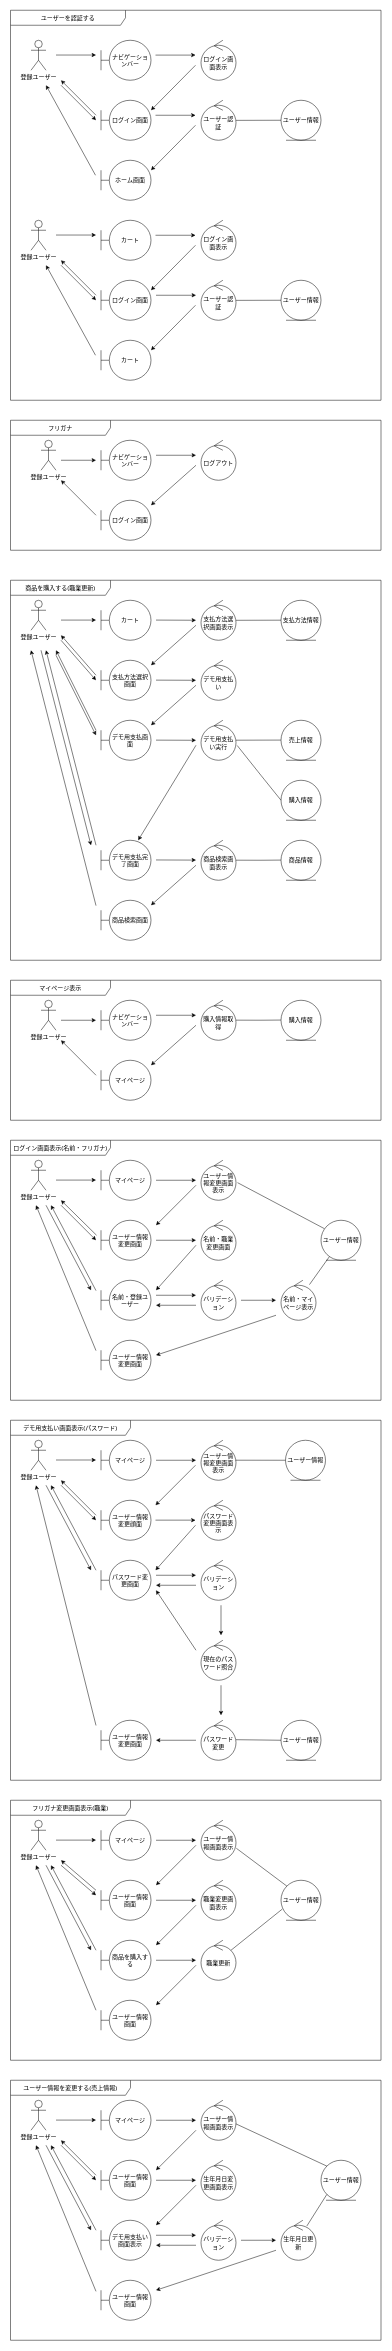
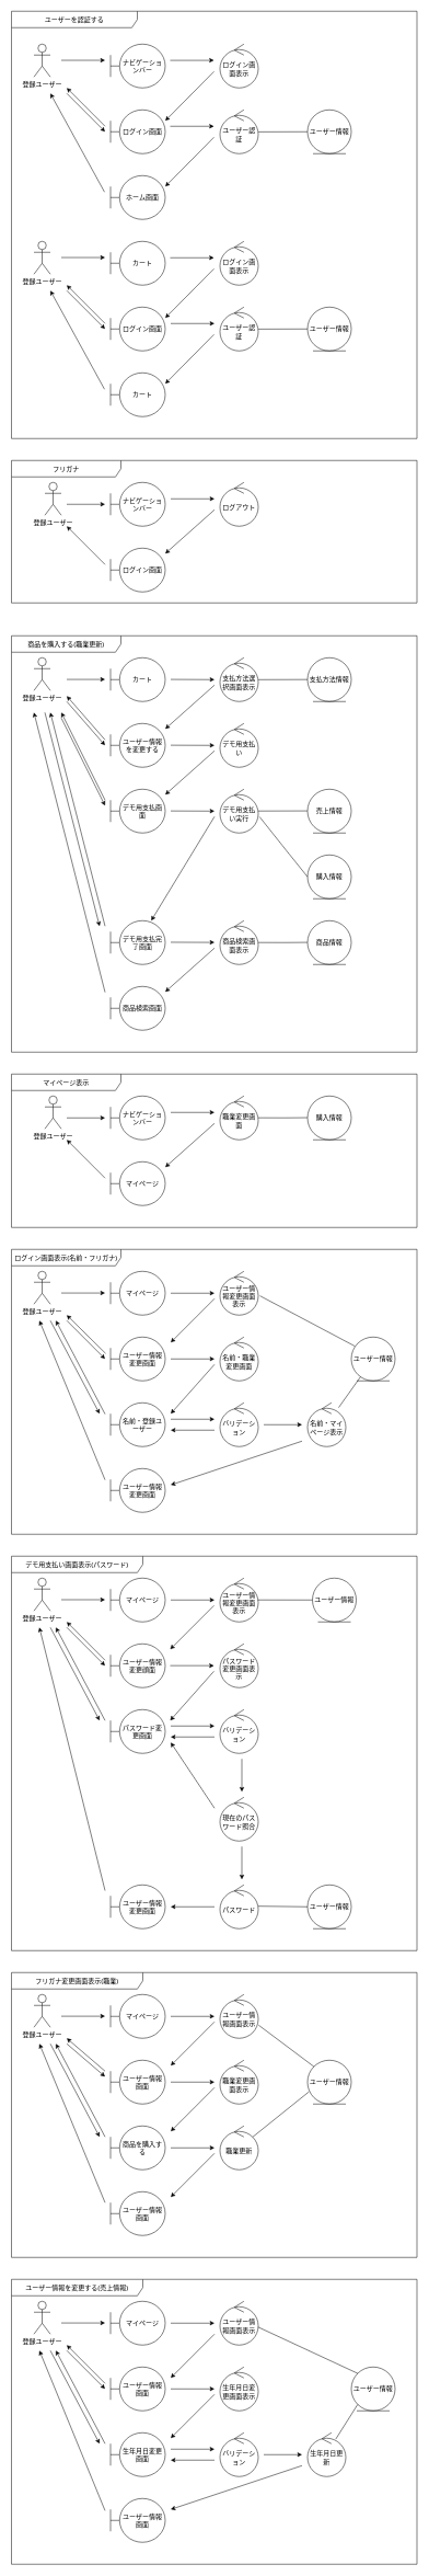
- <mxCell id="51" value="支払方法選択画面" style="shape=umlBoundary;whiteSpace=wrap;html=1;" vertex="1" parent="1"><mxGeometry x="201" y="1320" width="100" height="80" as="geometry" /></mxCell>
+ <mxCell id="51" value="ユーザー情報を変更する" style="shape=umlBoundary;whiteSpace=wrap;html=1;" vertex="1" parent="1"><mxGeometry x="201" y="1320" width="100" height="80" as="geometry" /></mxCell>
- <mxCell id="134" value="購入情報取得" style="ellipse;shape=umlControl;whiteSpace=wrap;html=1;" vertex="1" parent="1"><mxGeometry x="401" y="2000" width="70" height="80" as="geometry" /></mxCell>
+ <mxCell id="134" value="職業変更画面" style="ellipse;shape=umlControl;whiteSpace=wrap;html=1;" vertex="1" parent="1"><mxGeometry x="401" y="2000" width="70" height="80" as="geometry" /></mxCell>
- <mxCell id="114" value="パスワード変更" style="ellipse;shape=umlControl;whiteSpace=wrap;html=1;" vertex="1" parent="1"><mxGeometry x="401" y="3440" width="70" height="80" as="geometry" /></mxCell>
+ <mxCell id="114" value="パスワード" style="ellipse;shape=umlControl;whiteSpace=wrap;html=1;" vertex="1" parent="1"><mxGeometry x="401" y="3440" width="70" height="80" as="geometry" /></mxCell>
- <mxCell id="178" value="デモ用支払い画面表示" style="shape=umlBoundary;whiteSpace=wrap;html=1;" vertex="1" parent="1"><mxGeometry x="201" y="4440" width="100" height="80" as="geometry" /></mxCell>
+ <mxCell id="178" value="生年月日変更画面" style="shape=umlBoundary;whiteSpace=wrap;html=1;" vertex="1" parent="1"><mxGeometry x="201" y="4440" width="100" height="80" as="geometry" /></mxCell>
